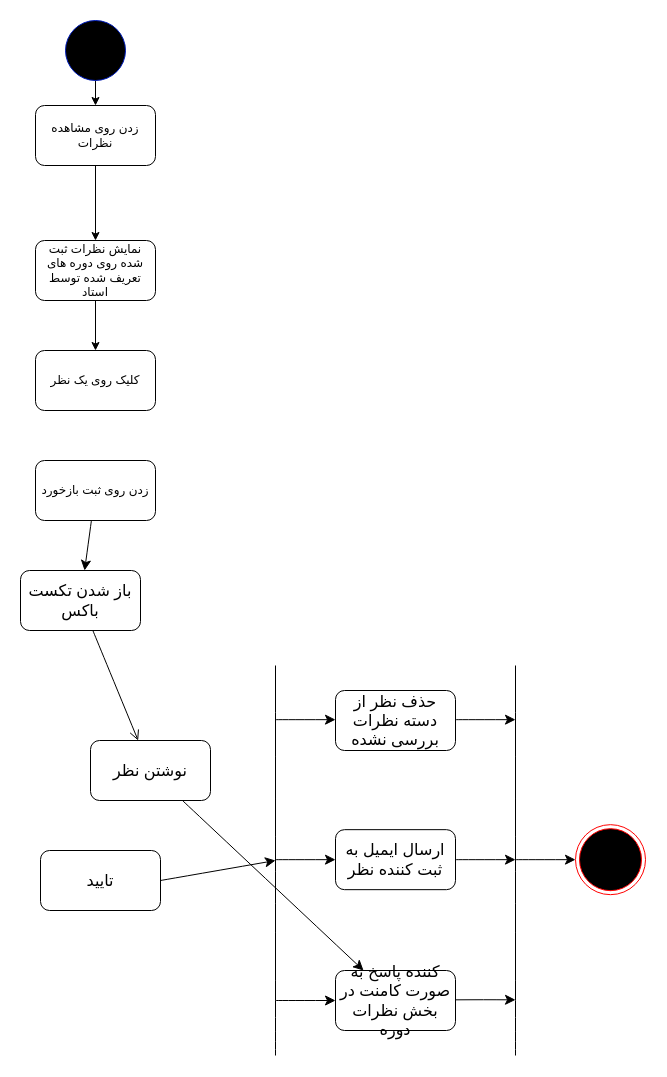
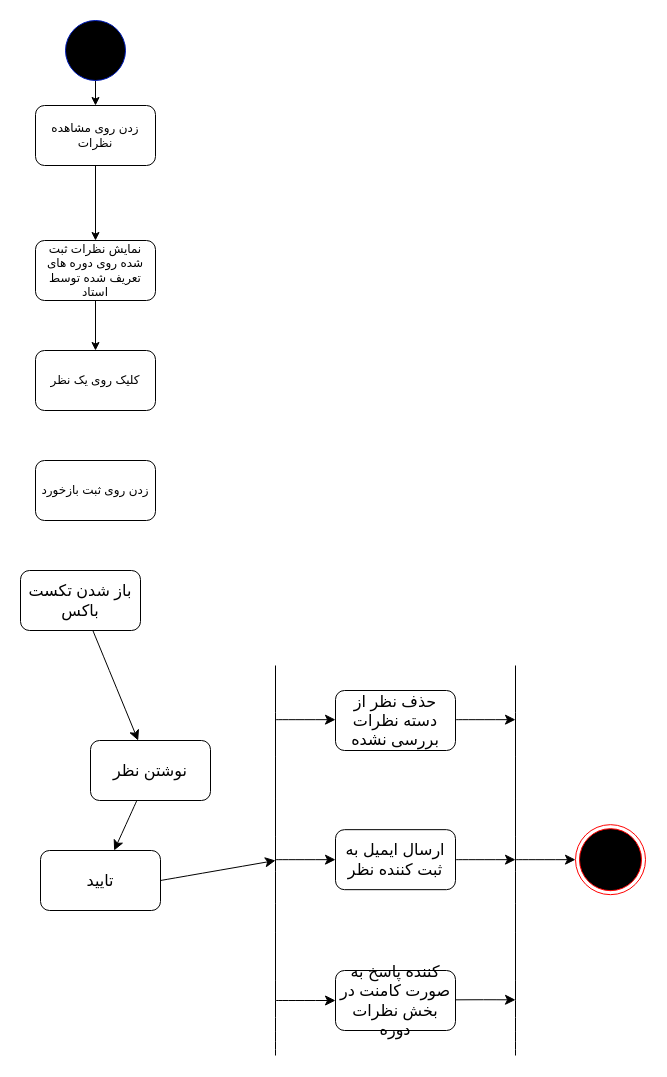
- <mxCell id="11" value="" style="edgeStyle=none;curved=1;rounded=0;orthogonalLoop=1;jettySize=auto;html=1;fontSize=12;startSize=8;endSize=8;" parent="1" source="12" target="14" edge="1"><mxGeometry relative="1" as="geometry" /></mxCell>
- <mxCell id="13" value="" style="edgeStyle=none;curved=1;rounded=0;orthogonalLoop=1;jettySize=auto;html=1;fontSize=12;startSize=8;endSize=8;endArrow=open;" parent="1" source="14" target="16" edge="1"><mxGeometry relative="1" as="geometry" /></mxCell>
+ <mxCell id="13" value="" style="edgeStyle=none;curved=1;rounded=0;orthogonalLoop=1;jettySize=auto;html=1;fontSize=12;startSize=8;endSize=8;" parent="1" source="14" target="16" edge="1"><mxGeometry relative="1" as="geometry" /></mxCell>
- <mxCell id="15" value="" style="edgeStyle=none;curved=1;rounded=0;orthogonalLoop=1;jettySize=auto;html=1;fontSize=12;startSize=8;endSize=8;" parent="1" source="16" target="24" edge="1"><mxGeometry relative="1" as="geometry" /></mxCell>
+ <mxCell id="15" value="" style="edgeStyle=none;curved=1;rounded=0;orthogonalLoop=1;jettySize=auto;html=1;fontSize=12;startSize=8;endSize=8;" parent="1" source="16" target="18" edge="1"><mxGeometry relative="1" as="geometry" /></mxCell>
